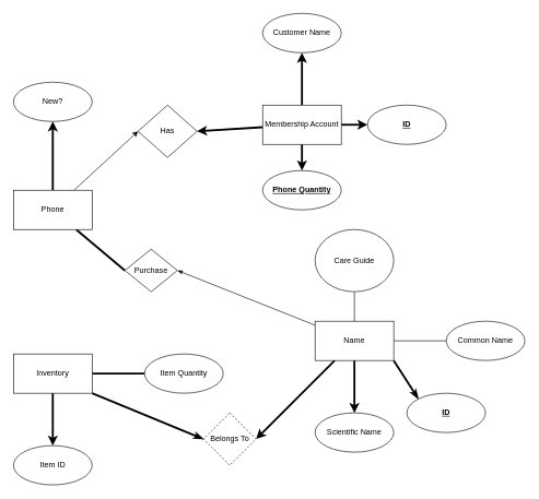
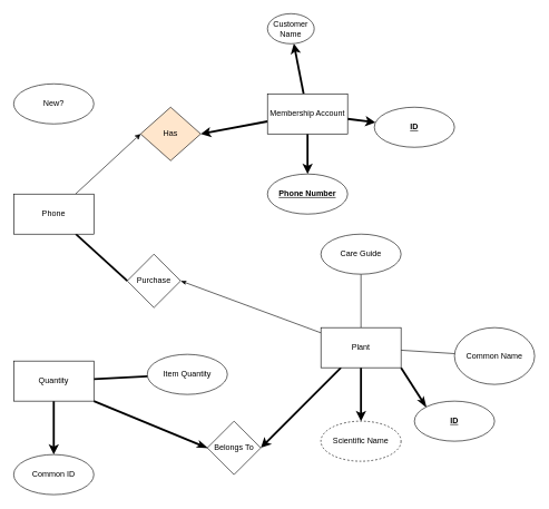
- <mxCell id="30" value="Customer Name" style="ellipse;whiteSpace=wrap;html=1;rounded=0;" vertex="1" parent="1"><mxGeometry x="400" y="20" width="120" height="60" as="geometry" /></mxCell>
+ <mxCell id="30" value="Customer Name" style="ellipse;whiteSpace=wrap;html=1;rounded=0;" vertex="1" parent="1"><mxGeometry x="400" y="20" width="70" height="45" as="geometry" /></mxCell>
- <mxCell id="17" value="Membership Account" style="rounded=0;whiteSpace=wrap;html=1;" vertex="1" parent="1"><mxGeometry x="400" y="160" width="120" height="60" as="geometry" /></mxCell>
+ <mxCell id="17" value="Membership Account" style="rounded=0;whiteSpace=wrap;html=1;" vertex="1" parent="1"><mxGeometry x="400" y="140" width="120" height="60" as="geometry" /></mxCell>
- <mxCell id="31" value="Has" style="rhombus;whiteSpace=wrap;html=1;rounded=0;" vertex="1" parent="1"><mxGeometry x="210" y="160" width="90" height="80" as="geometry" /></mxCell>
+ <mxCell id="31" value="Has" style="rhombus;whiteSpace=wrap;html=1;rounded=0;fillColor=#ffe6cc;" vertex="1" parent="1"><mxGeometry x="210" y="160" width="90" height="80" as="geometry" /></mxCell>
- <mxCell id="2" value="" style="edgeStyle=none;html=1;strokeWidth=3;" edge="1" parent="1" source="5" target="27"><mxGeometry relative="1" as="geometry" /></mxCell>
- <mxCell id="29" value="&lt;u&gt;&lt;b&gt;Phone Quantity&lt;/b&gt;&lt;/u&gt;" style="ellipse;whiteSpace=wrap;html=1;rounded=0;" vertex="1" parent="1"><mxGeometry x="400" y="260" width="120" height="60" as="geometry" /></mxCell>
+ <mxCell id="29" value="&lt;u&gt;&lt;b&gt;Phone Number&lt;/b&gt;&lt;/u&gt;" style="ellipse;whiteSpace=wrap;html=1;rounded=0;" vertex="1" parent="1"><mxGeometry x="400" y="260" width="120" height="60" as="geometry" /></mxCell>
- <mxCell id="26" value="Care Guide&lt;br&gt;" style="ellipse;whiteSpace=wrap;html=1;rounded=0;" vertex="1" parent="1"><mxGeometry x="480" y="350" width="120" height="95" as="geometry" /></mxCell>
+ <mxCell id="26" value="Care Guide&lt;br&gt;" style="ellipse;whiteSpace=wrap;html=1;rounded=0;" vertex="1" parent="1"><mxGeometry x="480" y="350" width="120" height="60" as="geometry" /></mxCell>
- <mxCell id="32" value="Purchase" style="rhombus;whiteSpace=wrap;html=1;rounded=0;" vertex="1" parent="1"><mxGeometry x="190" y="380" width="80" height="65" as="geometry" /></mxCell>
+ <mxCell id="32" value="Purchase" style="rhombus;whiteSpace=wrap;html=1;rounded=0;" vertex="1" parent="1"><mxGeometry x="190" y="380" width="80" height="80" as="geometry" /></mxCell>
- <mxCell id="12" value="Name" style="rounded=0;whiteSpace=wrap;html=1;" vertex="1" parent="1"><mxGeometry x="480" y="490" width="120" height="60" as="geometry" /></mxCell>
+ <mxCell id="12" value="Plant" style="rounded=0;whiteSpace=wrap;html=1;" vertex="1" parent="1"><mxGeometry x="480" y="490" width="120" height="60" as="geometry" /></mxCell>
- <mxCell id="24" value="Common Name" style="ellipse;whiteSpace=wrap;html=1;rounded=0;" vertex="1" parent="1"><mxGeometry x="680" y="490" width="120" height="60" as="geometry" /></mxCell>
+ <mxCell id="24" value="Common Name" style="ellipse;whiteSpace=wrap;html=1;rounded=0;" vertex="1" parent="1"><mxGeometry x="680" y="490" width="120" height="85" as="geometry" /></mxCell>
- <mxCell id="21" value="Inventory" style="rounded=0;whiteSpace=wrap;html=1;" vertex="1" parent="1"><mxGeometry x="20" y="540" width="120" height="60" as="geometry" /></mxCell>
+ <mxCell id="21" value="Quantity" style="rounded=0;whiteSpace=wrap;html=1;" vertex="1" parent="1"><mxGeometry x="20" y="540" width="120" height="60" as="geometry" /></mxCell>
- <mxCell id="23" value="Item Quantity" style="ellipse;whiteSpace=wrap;html=1;rounded=0;" vertex="1" parent="1"><mxGeometry x="220" y="540" width="120" height="60" as="geometry" /></mxCell>
+ <mxCell id="23" value="Item Quantity" style="ellipse;whiteSpace=wrap;html=1;rounded=0;" vertex="1" parent="1"><mxGeometry x="220" y="530" width="120" height="60" as="geometry" /></mxCell>
- <mxCell id="25" value="Scientific Name" style="ellipse;whiteSpace=wrap;html=1;rounded=0;" vertex="1" parent="1"><mxGeometry x="480" y="630" width="120" height="60" as="geometry" /></mxCell>
+ <mxCell id="25" value="Scientific Name" style="ellipse;whiteSpace=wrap;html=1;rounded=0;dashed=1;" vertex="1" parent="1"><mxGeometry x="480" y="630" width="120" height="60" as="geometry" /></mxCell>
- <mxCell id="33" value="Belongs To" style="rhombus;whiteSpace=wrap;html=1;rounded=0;dashed=1;" vertex="1" parent="1"><mxGeometry x="310" y="630" width="80" height="80" as="geometry" /></mxCell>
+ <mxCell id="33" value="Belongs To" style="rhombus;whiteSpace=wrap;html=1;rounded=0;" vertex="1" parent="1"><mxGeometry x="310" y="630" width="80" height="80" as="geometry" /></mxCell>
- <mxCell id="22" value="Item ID" style="ellipse;whiteSpace=wrap;html=1;rounded=0;" vertex="1" parent="1"><mxGeometry x="20" y="680" width="120" height="60" as="geometry" /></mxCell>
+ <mxCell id="22" value="Common ID" style="ellipse;whiteSpace=wrap;html=1;rounded=0;" vertex="1" parent="1"><mxGeometry x="20" y="680" width="120" height="60" as="geometry" /></mxCell>
